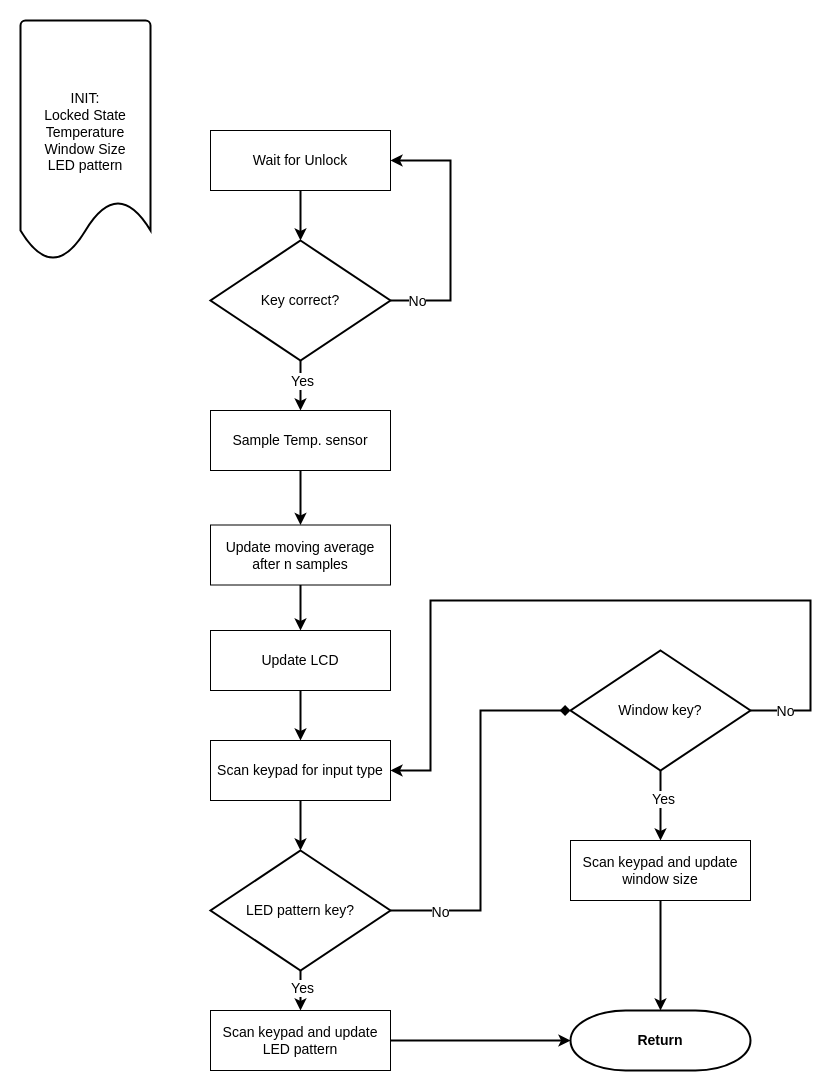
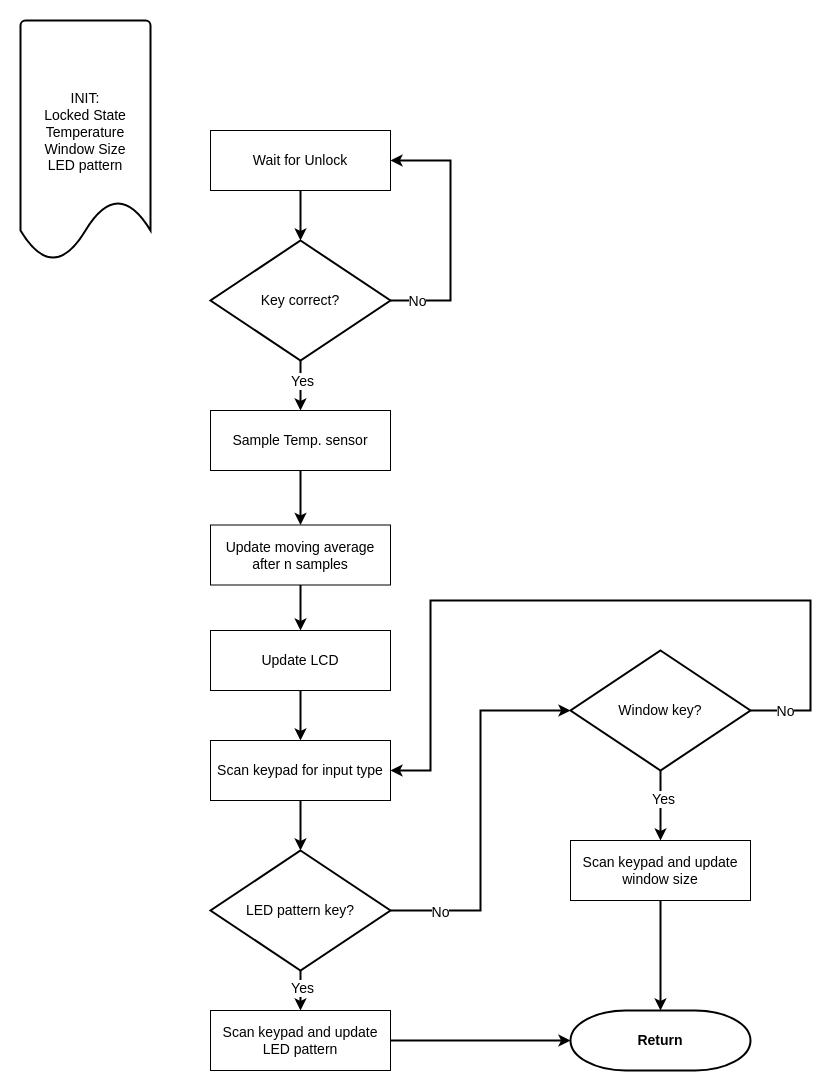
- <mxCell id="26" style="edgeStyle=orthogonalEdgeStyle;rounded=0;orthogonalLoop=1;jettySize=auto;html=1;exitX=1;exitY=0.5;exitDx=0;exitDy=0;exitPerimeter=0;entryX=0;entryY=0.5;entryDx=0;entryDy=0;entryPerimeter=0;strokeWidth=2;endArrow=diamond;" parent="1" source="24" target="21" edge="1"><mxGeometry relative="1" as="geometry" /></mxCell>
+ <mxCell id="26" style="edgeStyle=orthogonalEdgeStyle;rounded=0;orthogonalLoop=1;jettySize=auto;html=1;exitX=1;exitY=0.5;exitDx=0;exitDy=0;exitPerimeter=0;entryX=0;entryY=0.5;entryDx=0;entryDy=0;entryPerimeter=0;strokeWidth=2;" parent="1" source="24" target="21" edge="1"><mxGeometry relative="1" as="geometry" /></mxCell>
